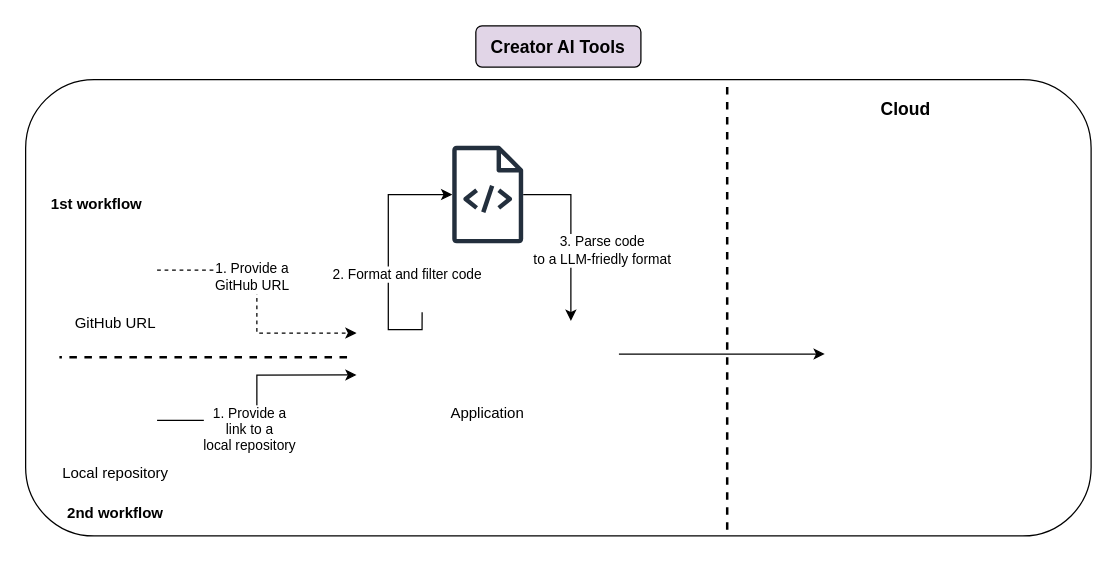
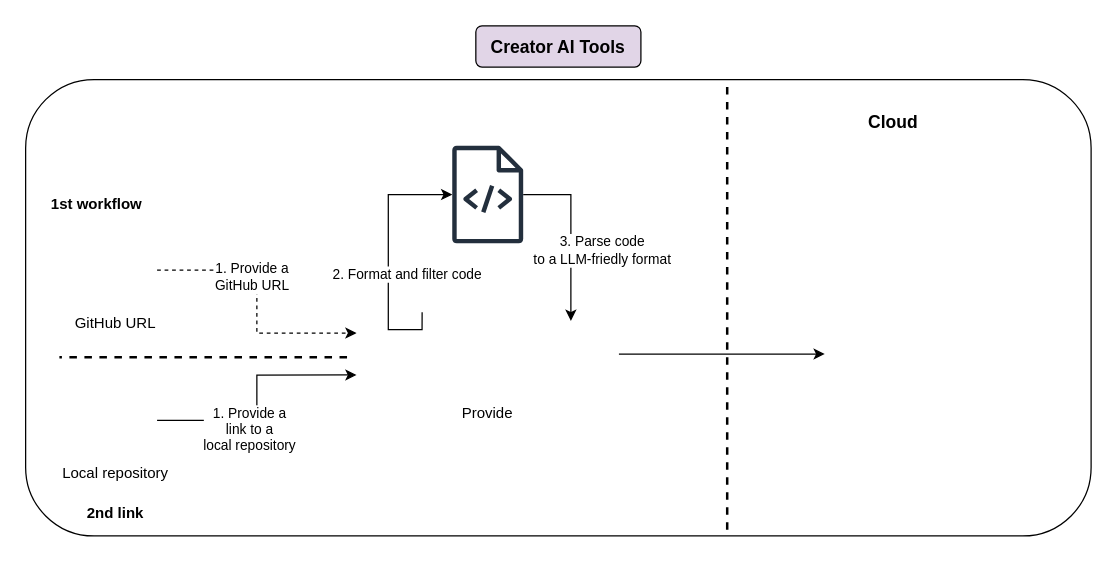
- <mxCell id="8" value="&lt;b&gt;&lt;font style=&quot;font-size: 14px;&quot;&gt;Cloud&lt;/font&gt;&lt;/b&gt;" style="text;html=1;align=center;verticalAlign=middle;whiteSpace=wrap;rounded=0;" vertex="1" parent="1"><mxGeometry x="694" y="72" width="60" height="30" as="geometry" /></mxCell>
+ <mxCell id="8" value="&lt;b&gt;&lt;font style=&quot;font-size: 14px;&quot;&gt;Cloud&lt;/font&gt;&lt;/b&gt;" style="text;html=1;align=center;verticalAlign=middle;whiteSpace=wrap;rounded=0;" vertex="1" parent="1"><mxGeometry x="684" y="82" width="60" height="30" as="geometry" /></mxCell>
- <mxCell id="7" value="Application" style="shape=image;verticalLabelPosition=bottom;labelBackgroundColor=default;verticalAlign=top;aspect=fixed;imageAspect=0;image=https://seeklogo.com/images/G/gradio-logo-C1E1266F61-seeklogo.com.png;clipPath=inset(35.33% 2% 34.33% 3%);" vertex="1" parent="1"><mxGeometry x="284.59" y="249" width="209.83" height="67" as="geometry" /></mxCell>
+ <mxCell id="7" value="Provide" style="shape=image;verticalLabelPosition=bottom;labelBackgroundColor=default;verticalAlign=top;aspect=fixed;imageAspect=0;image=https://seeklogo.com/images/G/gradio-logo-C1E1266F61-seeklogo.com.png;clipPath=inset(35.33% 2% 34.33% 3%);" vertex="1" parent="1"><mxGeometry x="284.59" y="249" width="209.83" height="67" as="geometry" /></mxCell>
- <mxCell id="22" value="&lt;b&gt;&lt;font&gt;2nd workflow&lt;/font&gt;&lt;/b&gt;" style="text;html=1;align=center;verticalAlign=middle;whiteSpace=wrap;rounded=0;" vertex="1" parent="1"><mxGeometry x="47.06" y="395" width="90" height="30" as="geometry" /></mxCell>
+ <mxCell id="22" value="&lt;b&gt;&lt;font&gt;2nd link&lt;/font&gt;&lt;/b&gt;" style="text;html=1;align=center;verticalAlign=middle;whiteSpace=wrap;rounded=0;" vertex="1" parent="1"><mxGeometry x="47.06" y="395" width="90" height="30" as="geometry" /></mxCell>
